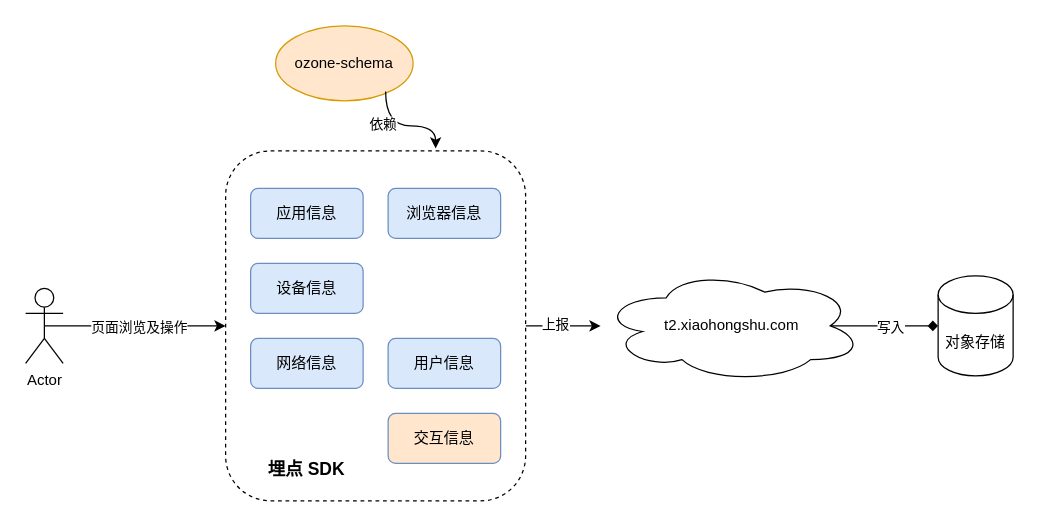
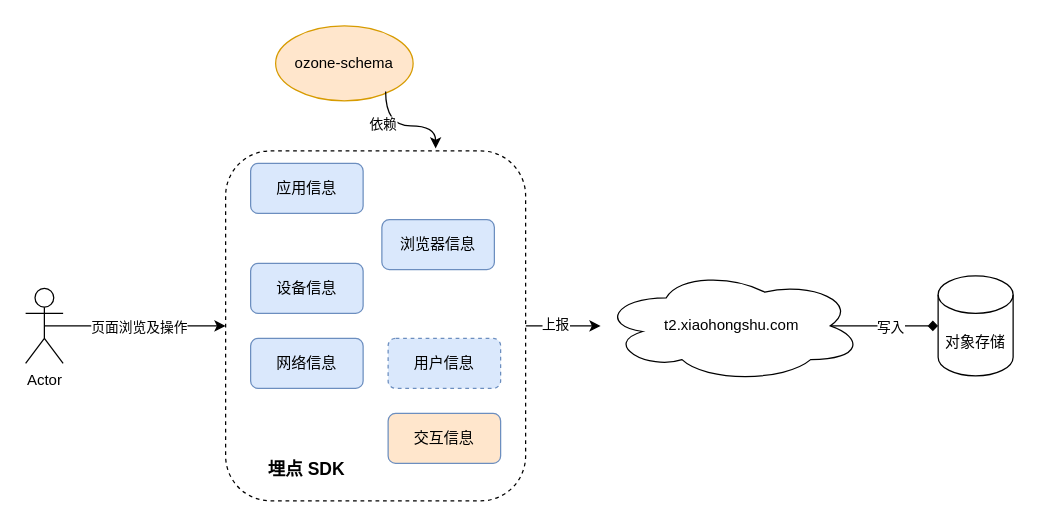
- <mxCell id="8" value="应用信息" style="rounded=1;whiteSpace=wrap;html=1;fillColor=#dae8fc;strokeColor=#6c8ebf;" parent="1" vertex="1"><mxGeometry x="200" y="150" width="90" height="40" as="geometry" /></mxCell>
+ <mxCell id="8" value="应用信息" style="rounded=1;whiteSpace=wrap;html=1;fillColor=#dae8fc;strokeColor=#6c8ebf;" parent="1" vertex="1"><mxGeometry x="200" y="130" width="90" height="40" as="geometry" /></mxCell>
- <mxCell id="14" value="浏览器信息" style="rounded=1;whiteSpace=wrap;html=1;fillColor=#dae8fc;strokeColor=#6c8ebf;" parent="1" vertex="1"><mxGeometry x="310" y="150" width="90" height="40" as="geometry" /></mxCell>
+ <mxCell id="14" value="浏览器信息" style="rounded=1;whiteSpace=wrap;html=1;fillColor=#dae8fc;strokeColor=#6c8ebf;" parent="1" vertex="1"><mxGeometry x="305" y="175" width="90" height="40" as="geometry" /></mxCell>
- <mxCell id="17" value="用户信息" style="rounded=1;whiteSpace=wrap;html=1;fillColor=#dae8fc;strokeColor=#6c8ebf;" parent="1" vertex="1"><mxGeometry x="310" y="270" width="90" height="40" as="geometry" /></mxCell>
+ <mxCell id="17" value="用户信息" style="rounded=1;whiteSpace=wrap;html=1;fillColor=#dae8fc;strokeColor=#6c8ebf;dashed=1;" parent="1" vertex="1"><mxGeometry x="310" y="270" width="90" height="40" as="geometry" /></mxCell>
